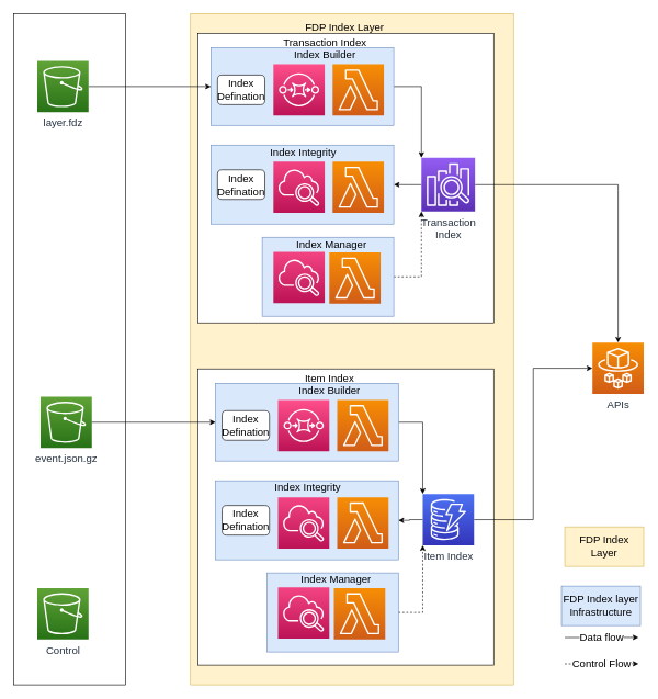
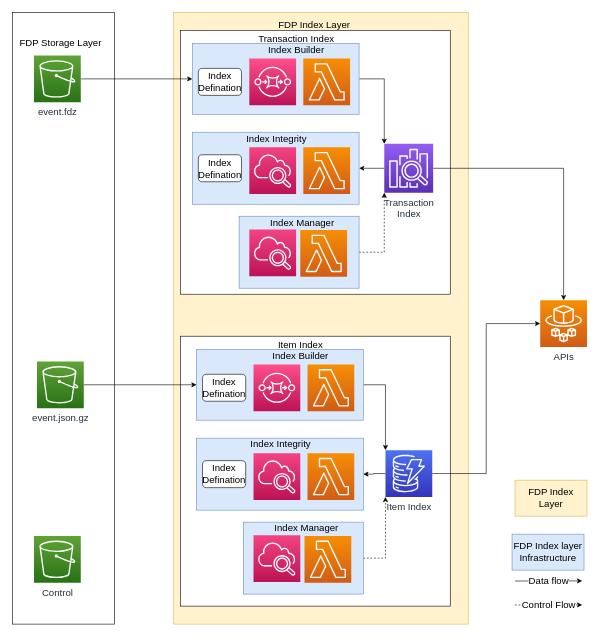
+ <mxCell id="11" value="FDP Storage Layer" style="text;html=1;align=center;verticalAlign=middle;resizable=0;points=[];autosize=1;strokeColor=none;fillColor=none;fontSize=16;" vertex="1" parent="1"><mxGeometry x="25" y="60" width="150" height="20" as="geometry" /></mxCell>
- <mxCell id="10" value="layer.fdz" style="sketch=0;points=[[0,0,0],[0.25,0,0],[0.5,0,0],[0.75,0,0],[1,0,0],[0,1,0],[0.25,1,0],[0.5,1,0],[0.75,1,0],[1,1,0],[0,0.25,0],[0,0.5,0],[0,0.75,0],[1,0.25,0],[1,0.5,0],[1,0.75,0]];outlineConnect=0;fontColor=#232F3E;gradientColor=#60A337;gradientDirection=north;fillColor=#277116;strokeColor=#ffffff;dashed=0;verticalLabelPosition=bottom;verticalAlign=top;align=center;html=1;fontSize=16;fontStyle=0;aspect=fixed;shape=mxgraph.aws4.resourceIcon;resIcon=mxgraph.aws4.s3;" vertex="1" parent="1"><mxGeometry x="56" y="92" width="78" height="78" as="geometry" /></mxCell>
+ <mxCell id="10" value="event.fdz" style="sketch=0;points=[[0,0,0],[0.25,0,0],[0.5,0,0],[0.75,0,0],[1,0,0],[0,1,0],[0.25,1,0],[0.5,1,0],[0.75,1,0],[1,1,0],[0,0.25,0],[0,0.5,0],[0,0.75,0],[1,0.25,0],[1,0.5,0],[1,0.75,0]];outlineConnect=0;fontColor=#232F3E;gradientColor=#60A337;gradientDirection=north;fillColor=#277116;strokeColor=#ffffff;dashed=0;verticalLabelPosition=bottom;verticalAlign=top;align=center;html=1;fontSize=16;fontStyle=0;aspect=fixed;shape=mxgraph.aws4.resourceIcon;resIcon=mxgraph.aws4.s3;" vertex="1" parent="1"><mxGeometry x="56" y="92" width="78" height="78" as="geometry" /></mxCell>
- <mxCell id="25" value="APIs" style="sketch=0;points=[[0,0,0],[0.25,0,0],[0.5,0,0],[0.75,0,0],[1,0,0],[0,1,0],[0.25,1,0],[0.5,1,0],[0.75,1,0],[1,1,0],[0,0.25,0],[0,0.5,0],[0,0.75,0],[1,0.25,0],[1,0.5,0],[1,0.75,0]];outlineConnect=0;fontColor=#232F3E;gradientColor=#F78E04;gradientDirection=north;fillColor=#D05C17;strokeColor=#ffffff;dashed=0;verticalLabelPosition=bottom;verticalAlign=top;align=center;html=1;fontSize=16;fontStyle=0;aspect=fixed;shape=mxgraph.aws4.resourceIcon;resIcon=mxgraph.aws4.fargate;" vertex="1" parent="1"><mxGeometry x="900" y="520" width="78" height="78" as="geometry" /></mxCell>
+ <mxCell id="25" value="APIs" style="sketch=0;points=[[0,0,0],[0.25,0,0],[0.5,0,0],[0.75,0,0],[1,0,0],[0,1,0],[0.25,1,0],[0.5,1,0],[0.75,1,0],[1,1,0],[0,0.25,0],[0,0.5,0],[0,0.75,0],[1,0.25,0],[1,0.5,0],[1,0.75,0]];outlineConnect=0;fontColor=#232F3E;gradientColor=#F78E04;gradientDirection=north;fillColor=#D05C17;strokeColor=#ffffff;dashed=0;verticalLabelPosition=bottom;verticalAlign=top;align=center;html=1;fontSize=16;fontStyle=0;aspect=fixed;shape=mxgraph.aws4.resourceIcon;resIcon=mxgraph.aws4.fargate;" vertex="1" parent="1"><mxGeometry x="900" y="500" width="78" height="78" as="geometry" /></mxCell>
